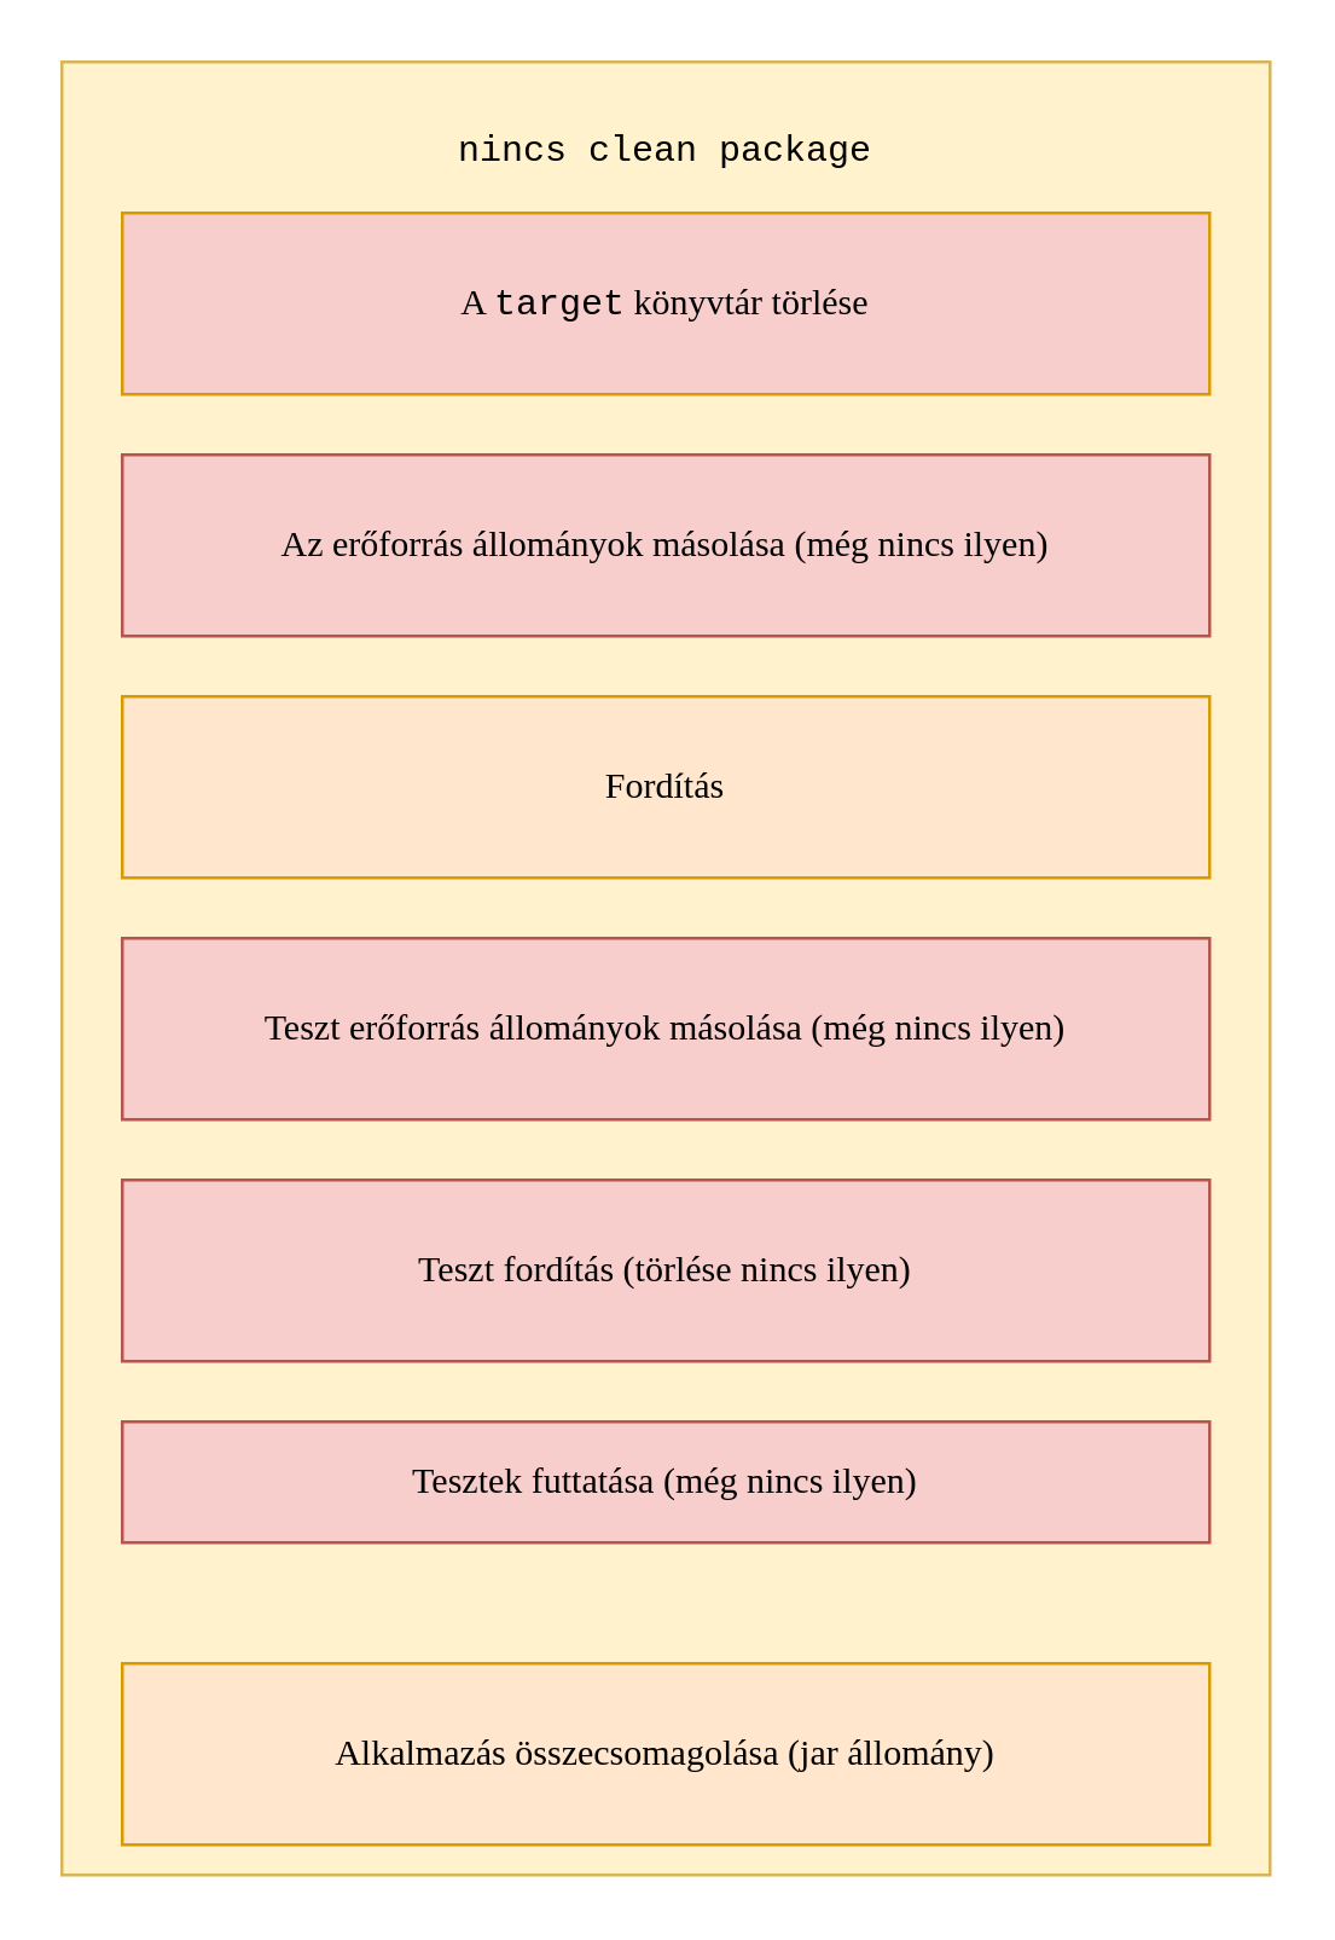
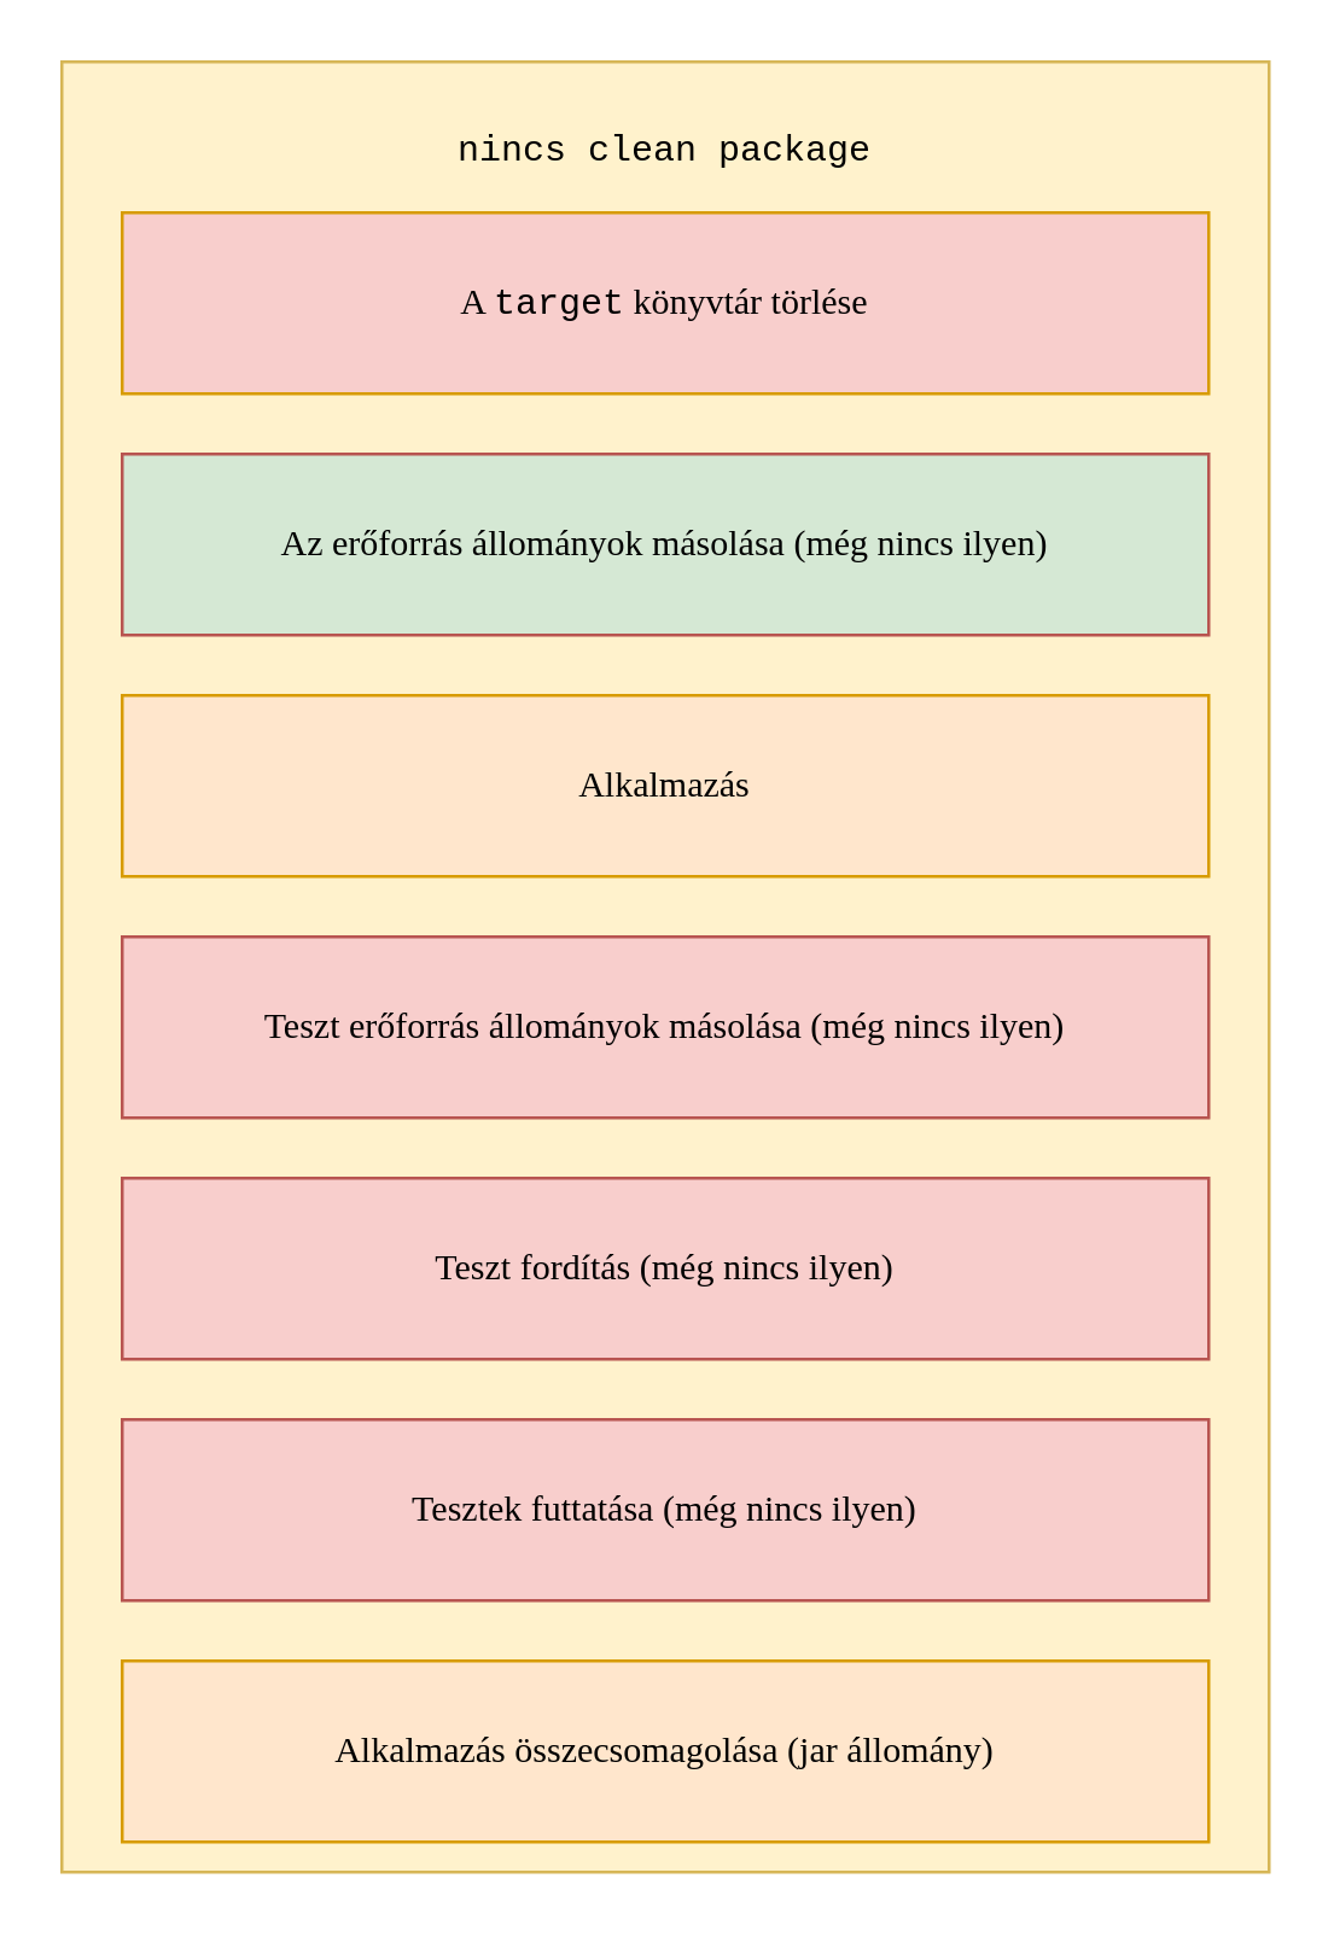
- <mxCell id="5" value="&lt;font face=&quot;Times New Roman&quot;&gt;Az erőforrás állományok másolása (még nincs ilyen)&lt;/font&gt;" style="rounded=0;whiteSpace=wrap;html=1;fontFamily=Courier New;fillColor=#f8cecc;strokeColor=#b85450;" vertex="1" parent="1"><mxGeometry x="40" y="150" width="360" height="60" as="geometry" /></mxCell>
+ <mxCell id="5" value="&lt;font face=&quot;Times New Roman&quot;&gt;Az erőforrás állományok másolása (még nincs ilyen)&lt;/font&gt;" style="rounded=0;whiteSpace=wrap;html=1;fontFamily=Courier New;fillColor=#d5e8d4;strokeColor=#b85450;" vertex="1" parent="1"><mxGeometry x="40" y="150" width="360" height="60" as="geometry" /></mxCell>
- <mxCell id="6" value="&lt;font face=&quot;Times New Roman&quot;&gt;Fordítás&lt;/font&gt;" style="rounded=0;whiteSpace=wrap;html=1;fontFamily=Courier New;fillColor=#ffe6cc;strokeColor=#d79b00;" vertex="1" parent="1"><mxGeometry x="40" y="230" width="360" height="60" as="geometry" /></mxCell>
+ <mxCell id="6" value="&lt;font face=&quot;Times New Roman&quot;&gt;Alkalmazás&lt;/font&gt;" style="rounded=0;whiteSpace=wrap;html=1;fontFamily=Courier New;fillColor=#ffe6cc;strokeColor=#d79b00;" vertex="1" parent="1"><mxGeometry x="40" y="230" width="360" height="60" as="geometry" /></mxCell>
- <mxCell id="8" value="&lt;font face=&quot;Times New Roman&quot;&gt;Teszt fordítás (törlése nincs ilyen)&lt;/font&gt;" style="rounded=0;whiteSpace=wrap;html=1;fontFamily=Courier New;fillColor=#f8cecc;strokeColor=#b85450;" vertex="1" parent="1"><mxGeometry x="40" y="390" width="360" height="60" as="geometry" /></mxCell>
+ <mxCell id="8" value="&lt;font face=&quot;Times New Roman&quot;&gt;Teszt fordítás (még nincs ilyen)&lt;/font&gt;" style="rounded=0;whiteSpace=wrap;html=1;fontFamily=Courier New;fillColor=#f8cecc;strokeColor=#b85450;" vertex="1" parent="1"><mxGeometry x="40" y="390" width="360" height="60" as="geometry" /></mxCell>
- <mxCell id="9" value="&lt;font face=&quot;Times New Roman&quot;&gt;Tesztek futtatása (még nincs ilyen)&lt;/font&gt;" style="rounded=0;whiteSpace=wrap;html=1;fontFamily=Courier New;fillColor=#f8cecc;strokeColor=#b85450;" vertex="1" parent="1"><mxGeometry x="40" y="470" width="360" height="40" as="geometry" /></mxCell>
+ <mxCell id="9" value="&lt;font face=&quot;Times New Roman&quot;&gt;Tesztek futtatása (még nincs ilyen)&lt;/font&gt;" style="rounded=0;whiteSpace=wrap;html=1;fontFamily=Courier New;fillColor=#f8cecc;strokeColor=#b85450;" vertex="1" parent="1"><mxGeometry x="40" y="470" width="360" height="60" as="geometry" /></mxCell>
